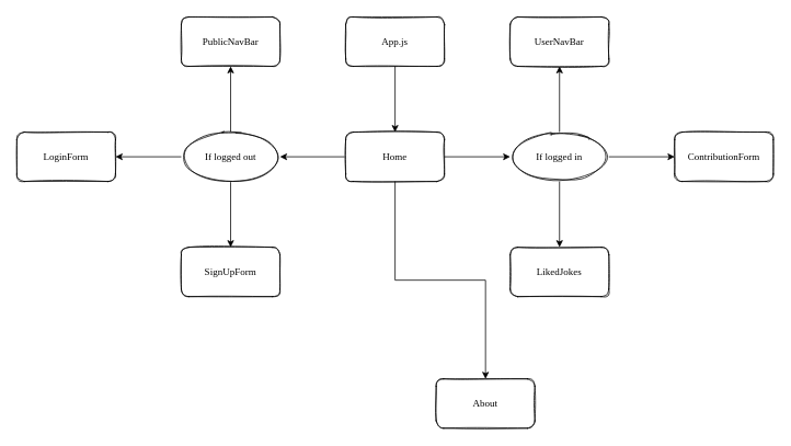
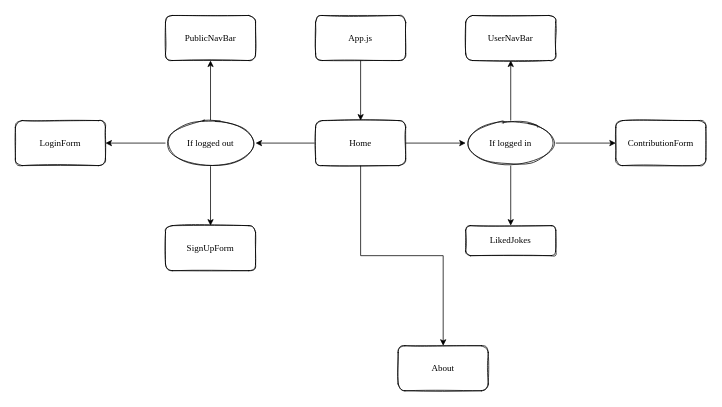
- <mxCell id="21" value="LikedJokes" style="whiteSpace=wrap;html=1;fontFamily=Comic Sans MS;rounded=1;sketch=1;" vertex="1" parent="1"><mxGeometry x="620" y="300" width="120" height="60" as="geometry" /></mxCell>
+ <mxCell id="21" value="LikedJokes" style="whiteSpace=wrap;html=1;fontFamily=Comic Sans MS;rounded=1;sketch=1;" vertex="1" parent="1"><mxGeometry x="620" y="300" width="120" height="40" as="geometry" /></mxCell>
